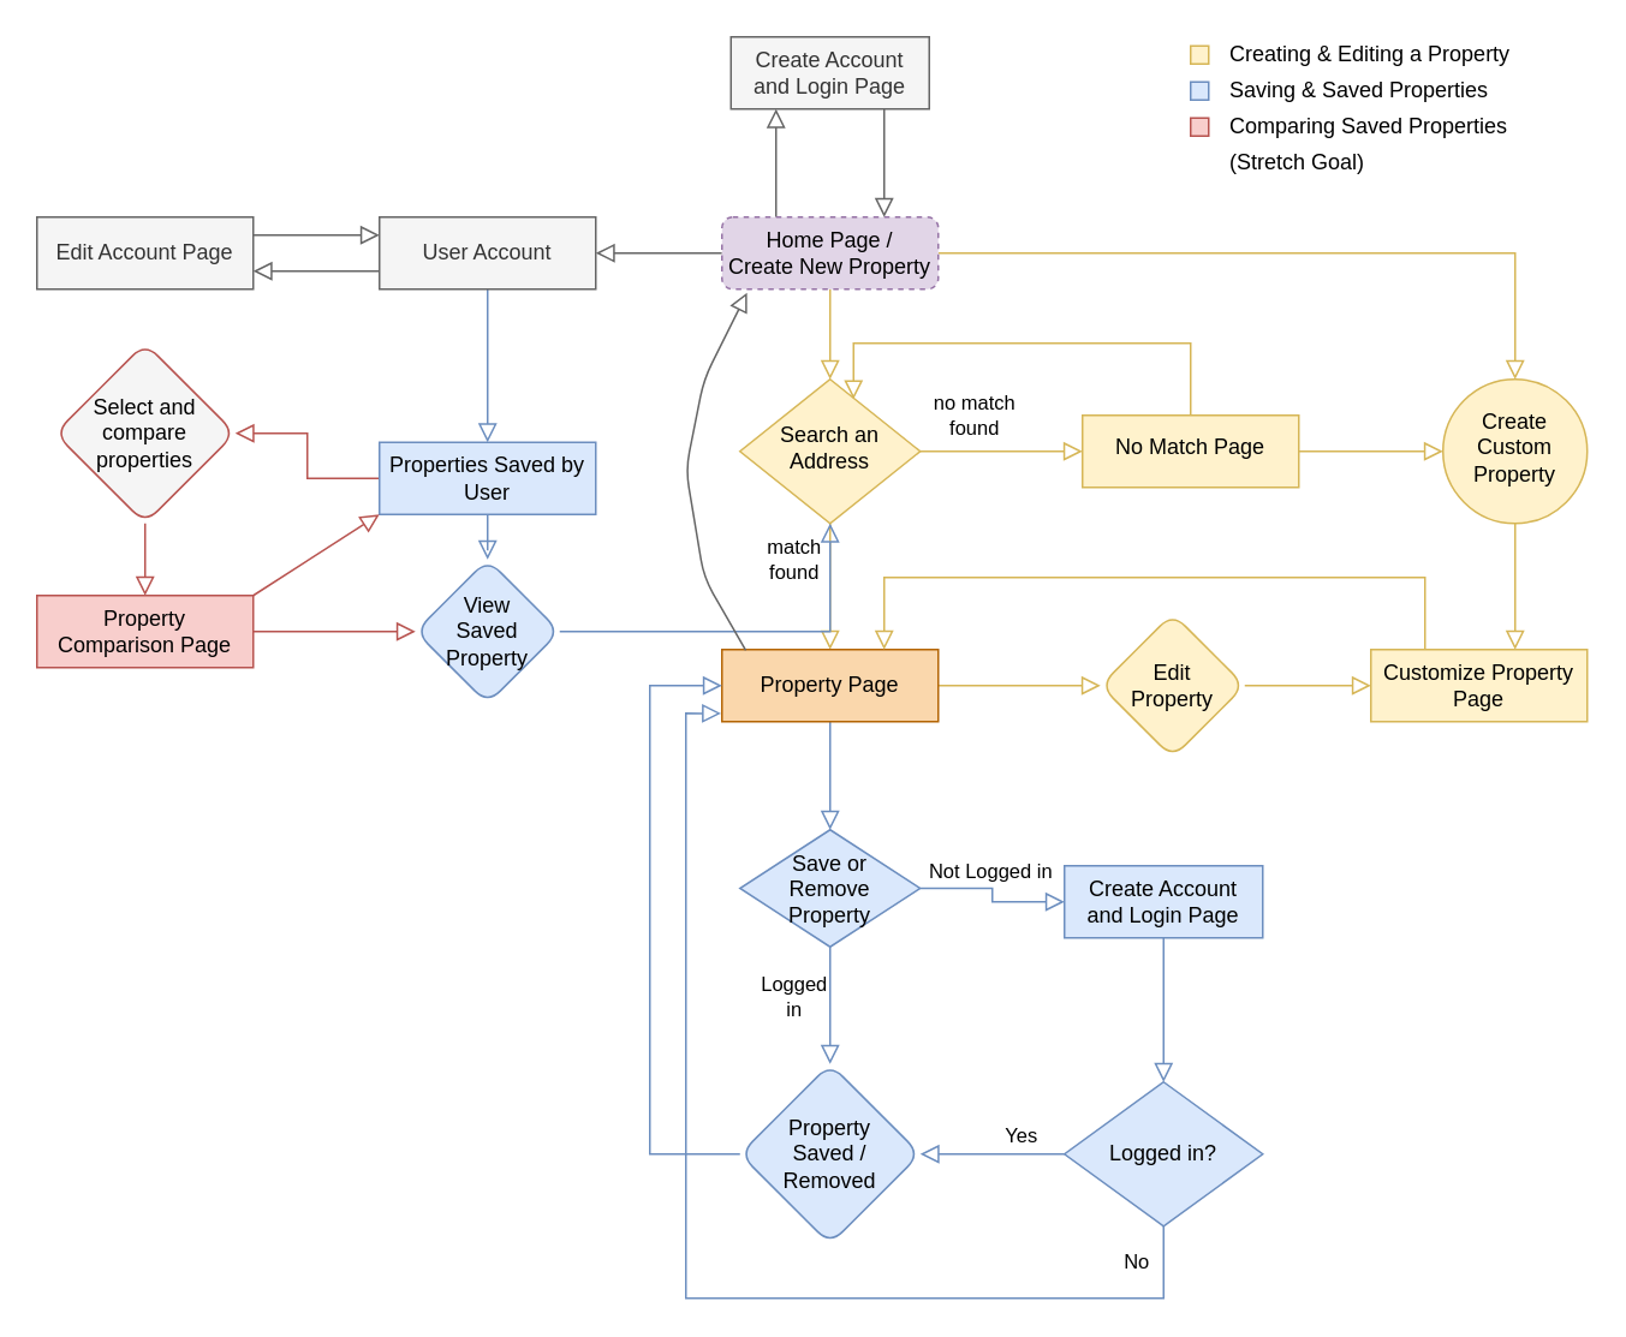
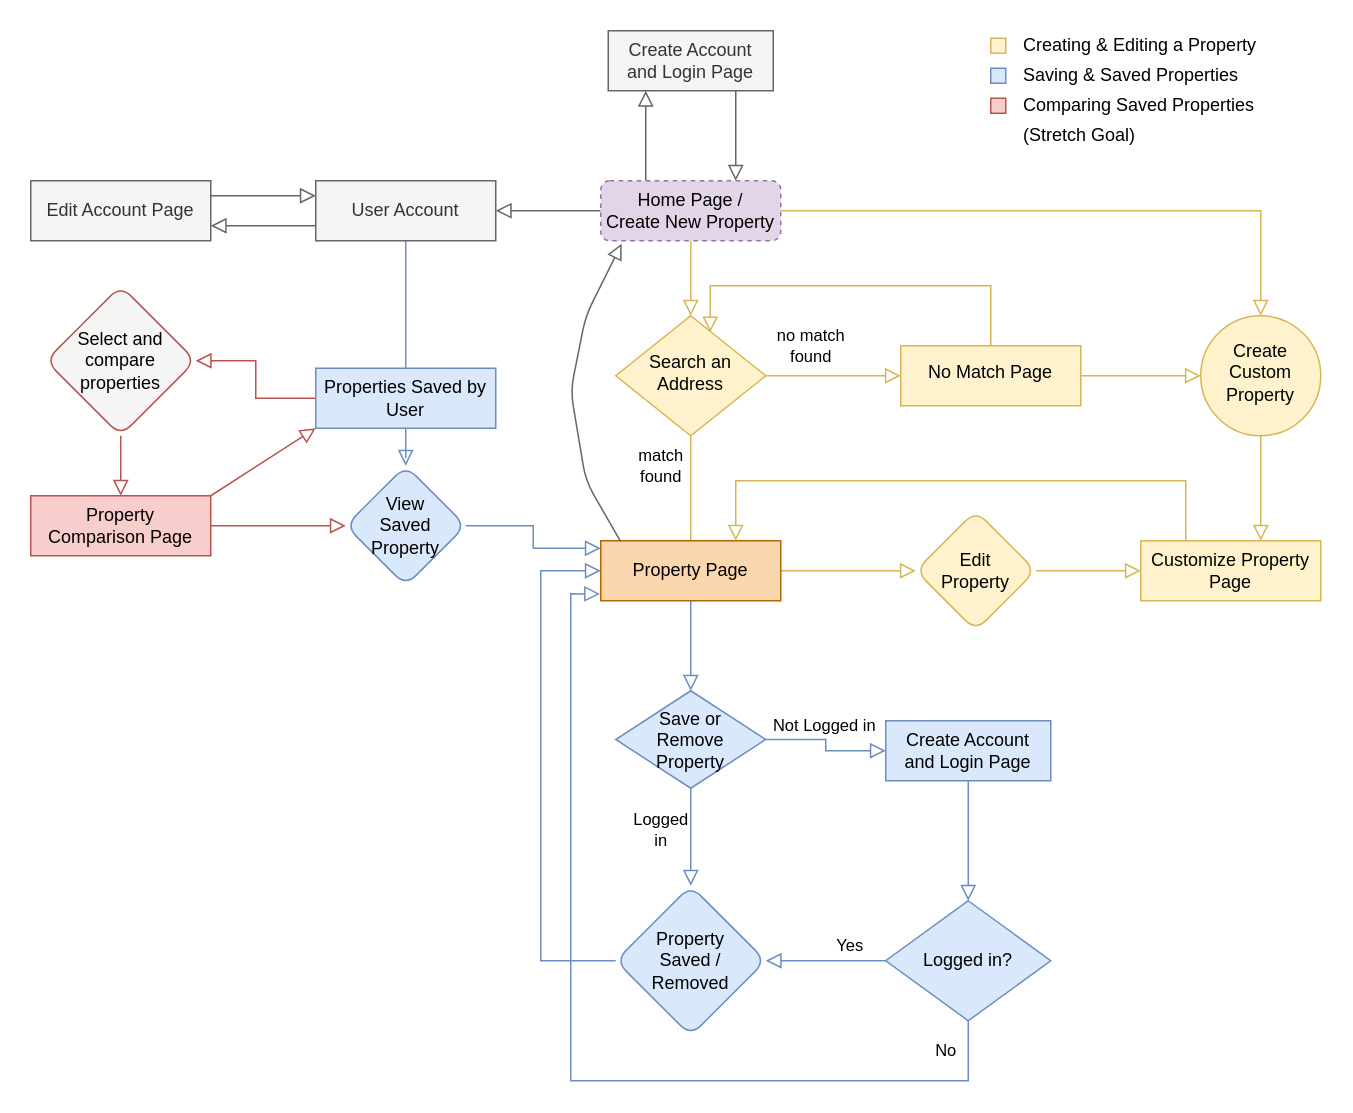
- <mxCell id="34" value="" style="edgeStyle=orthogonalEdgeStyle;rounded=0;orthogonalLoop=1;jettySize=auto;html=1;labelBackgroundColor=none;endArrow=block;endFill=0;endSize=8;fillColor=#dae8fc;strokeColor=#6c8ebf;" edge="1" parent="1" source="36" target="39"><mxGeometry relative="1" as="geometry" /></mxCell>
+ <mxCell id="34" value="" style="edgeStyle=orthogonalEdgeStyle;rounded=0;orthogonalLoop=1;jettySize=auto;html=1;labelBackgroundColor=none;endArrow=none;endFill=0;endSize=8;fillColor=#dae8fc;strokeColor=#6c8ebf;" edge="1" parent="1" source="36" target="39"><mxGeometry relative="1" as="geometry" /></mxCell>
- <mxCell id="42" style="edgeStyle=orthogonalEdgeStyle;rounded=0;orthogonalLoop=1;jettySize=auto;html=1;labelBackgroundColor=none;endArrow=block;endFill=0;endSize=8;fillColor=#dae8fc;strokeColor=#6c8ebf;" edge="1" parent="1" source="43" target="9"><mxGeometry relative="1" as="geometry" /></mxCell>
+ <mxCell id="42" style="edgeStyle=orthogonalEdgeStyle;rounded=0;orthogonalLoop=1;jettySize=auto;html=1;entryX=0;entryY=0.125;entryDx=0;entryDy=0;entryPerimeter=0;labelBackgroundColor=none;endArrow=block;endFill=0;endSize=8;fillColor=#dae8fc;strokeColor=#6c8ebf;" edge="1" parent="1" source="43" target="12"><mxGeometry relative="1" as="geometry" /></mxCell>
- <mxCell id="7" value="match&lt;br&gt;found" style="edgeStyle=orthogonalEdgeStyle;rounded=0;orthogonalLoop=1;jettySize=auto;html=1;endArrow=block;endFill=0;endSize=8;fillColor=#fff2cc;strokeColor=#d6b656;horizontal=1;" edge="1" parent="1" source="9" target="12"><mxGeometry x="-0.429" y="-20" relative="1" as="geometry"><mxPoint as="offset" /></mxGeometry></mxCell>
+ <mxCell id="7" value="match&lt;br&gt;found" style="edgeStyle=orthogonalEdgeStyle;rounded=0;orthogonalLoop=1;jettySize=auto;html=1;endArrow=none;endFill=0;endSize=8;fillColor=#fff2cc;strokeColor=#d6b656;horizontal=1;" edge="1" parent="1" source="9" target="12"><mxGeometry x="-0.429" y="-20" relative="1" as="geometry"><mxPoint as="offset" /></mxGeometry></mxCell>
